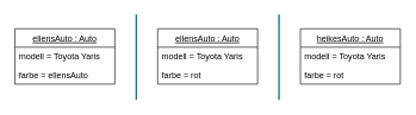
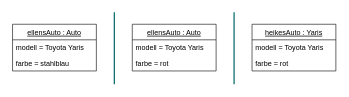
- <mxCell id="5" value="heikesAuto : Auto" style="swimlane;fontStyle=4;align=center;verticalAlign=top;childLayout=stackLayout;horizontal=1;startSize=26;horizontalStack=0;resizeParent=1;resizeParentMax=0;resizeLast=0;collapsible=1;marginBottom=0;" vertex="1" parent="1"><mxGeometry x="420" y="40" width="140" height="78" as="geometry" /></mxCell>
+ <mxCell id="5" value="heikesAuto : Yaris" style="swimlane;fontStyle=4;align=center;verticalAlign=top;childLayout=stackLayout;horizontal=1;startSize=26;horizontalStack=0;resizeParent=1;resizeParentMax=0;resizeLast=0;collapsible=1;marginBottom=0;" vertex="1" parent="1"><mxGeometry x="420" y="40" width="140" height="78" as="geometry" /></mxCell>
- <mxCell id="4" value="farbe = ellensAuto" style="text;strokeColor=none;fillColor=none;align=left;verticalAlign=top;spacingLeft=4;spacingRight=4;overflow=hidden;rotatable=0;points=[[0,0.5],[1,0.5]];portConstraint=eastwest;" vertex="1" parent="2"><mxGeometry y="52" width="140" height="26" as="geometry" /></mxCell>
+ <mxCell id="4" value="farbe = stahlblau" style="text;strokeColor=none;fillColor=none;align=left;verticalAlign=top;spacingLeft=4;spacingRight=4;overflow=hidden;rotatable=0;points=[[0,0.5],[1,0.5]];portConstraint=eastwest;" vertex="1" parent="2"><mxGeometry y="52" width="140" height="26" as="geometry" /></mxCell>
